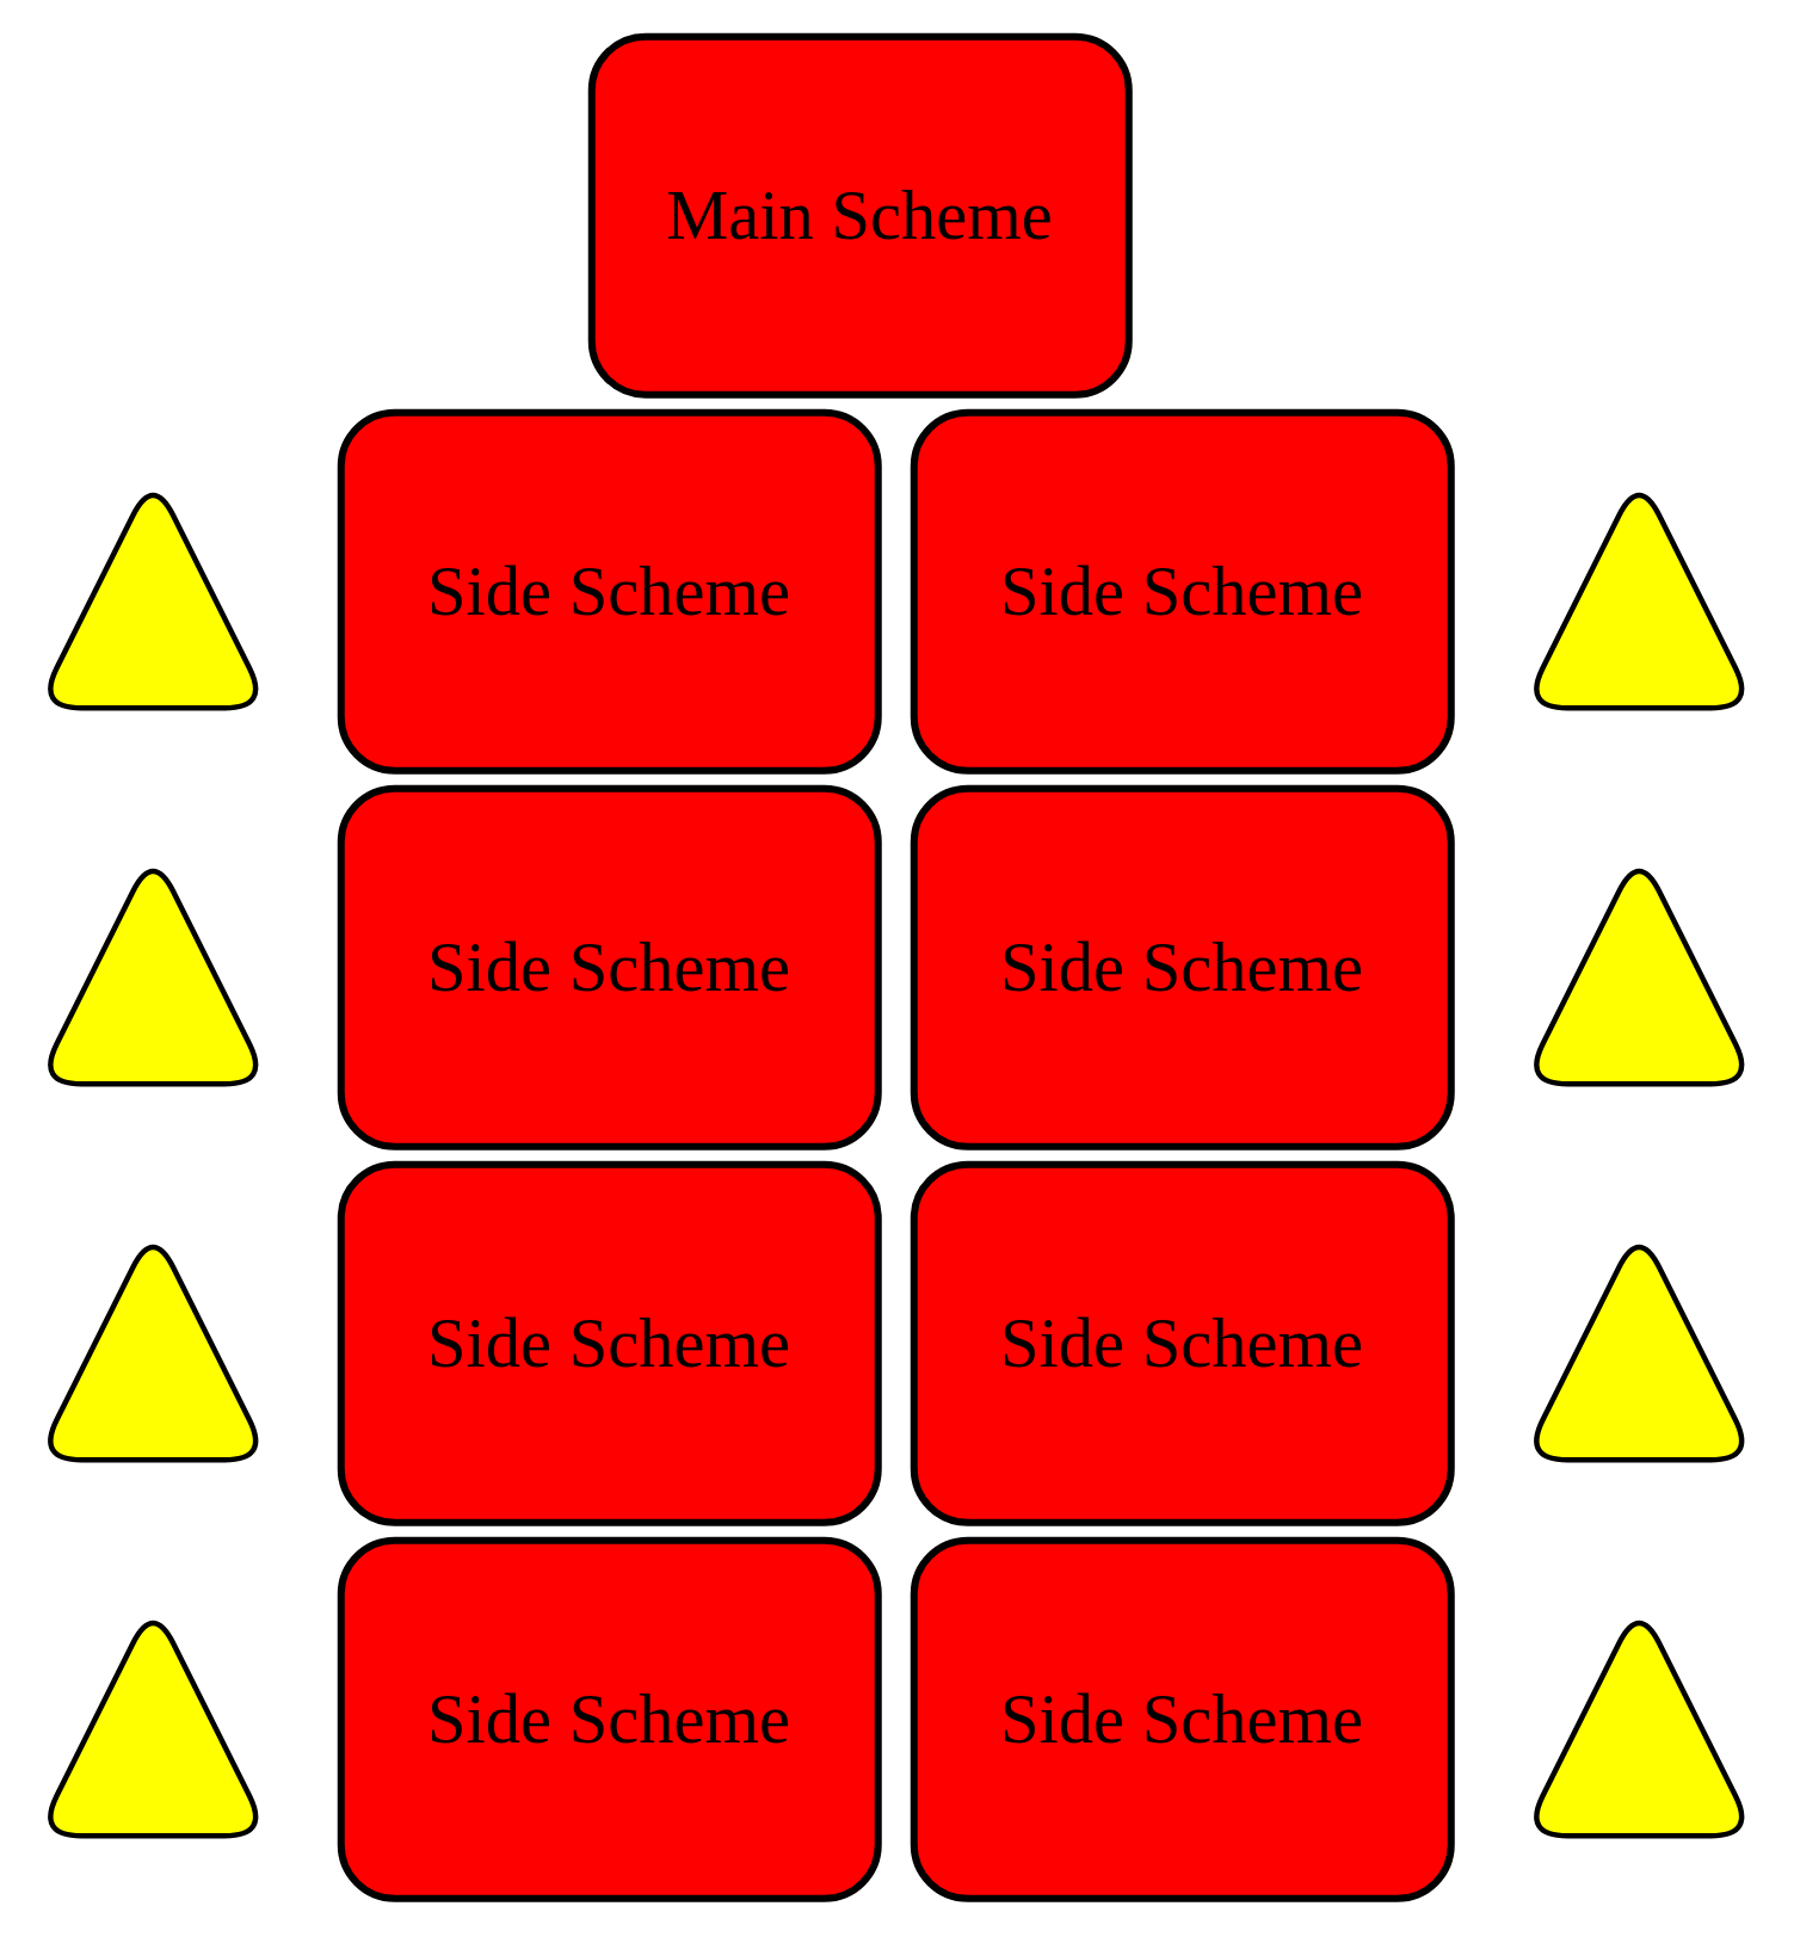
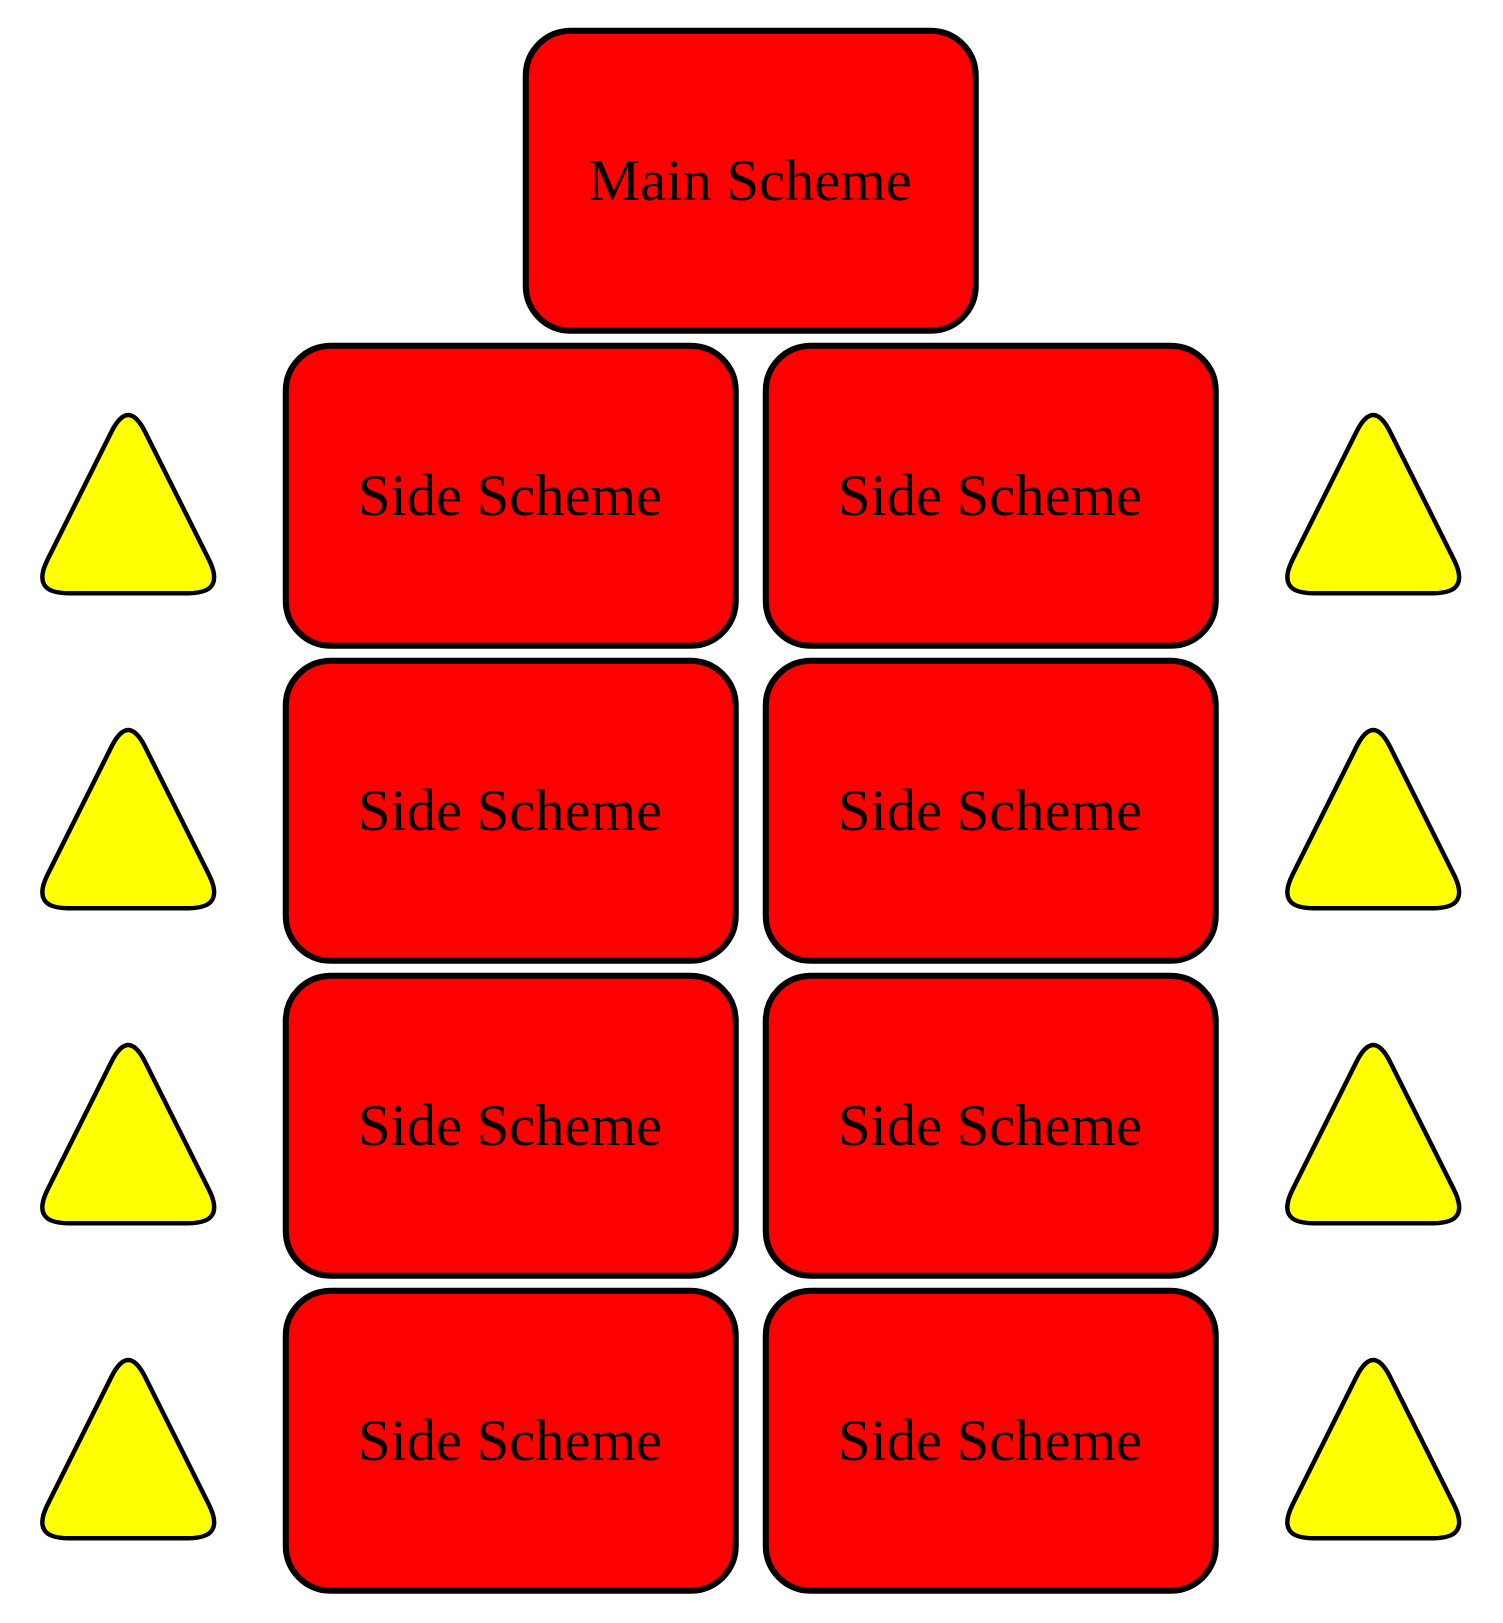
- <mxCell id="2" value="Main Scheme" style="rounded=1;whiteSpace=wrap;html=1;aspect=fixed;fontFamily=Bangers;FType=g;fontSize=39;fillColor=#FF0000;strokeWidth=4;shadow=0;comic=0;glass=0;direction=south;" vertex="1" parent="1"><mxGeometry x="330" y="20" width="300" height="200" as="geometry" /></mxCell>
+ <mxCell id="2" value="Main Scheme" style="rounded=1;whiteSpace=wrap;html=1;aspect=fixed;fontFamily=Bangers;FType=g;fontSize=39;fillColor=#FF0000;strokeWidth=4;shadow=0;comic=0;glass=0;direction=south;" vertex="1" parent="1"><mxGeometry x="350" y="20" width="300" height="200" as="geometry" /></mxCell>
